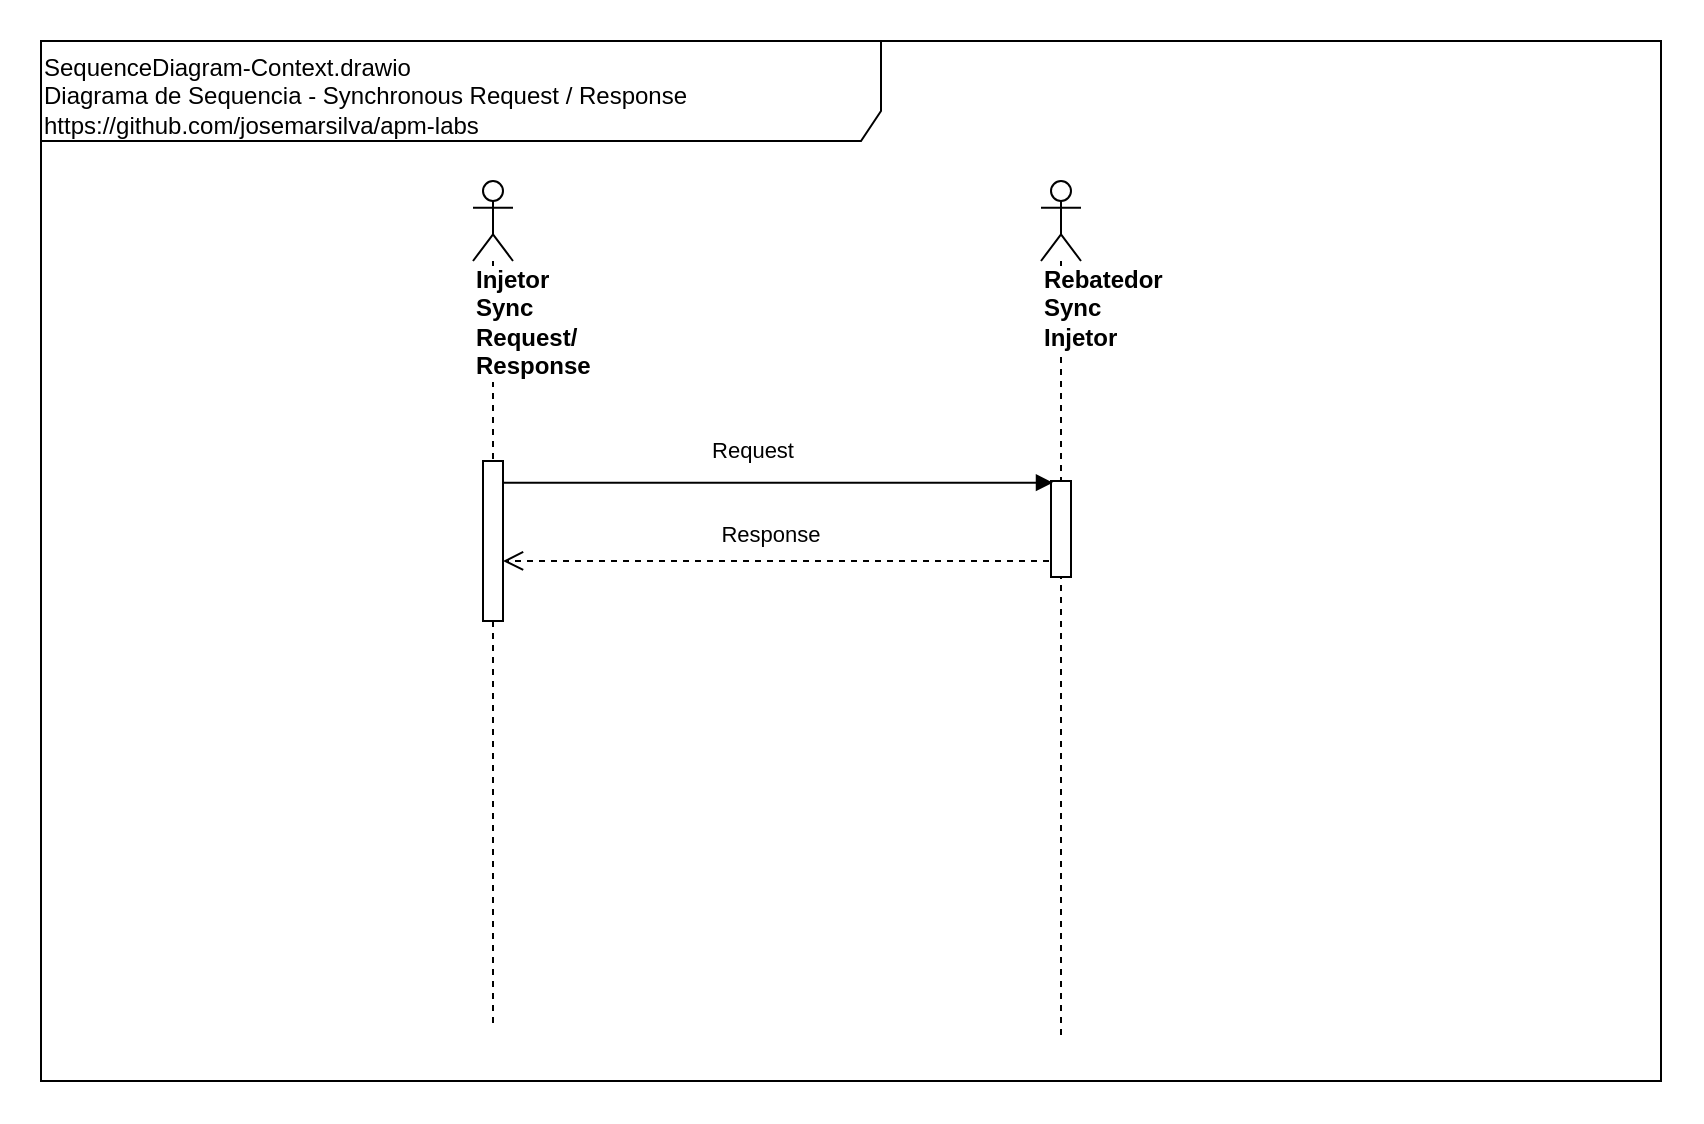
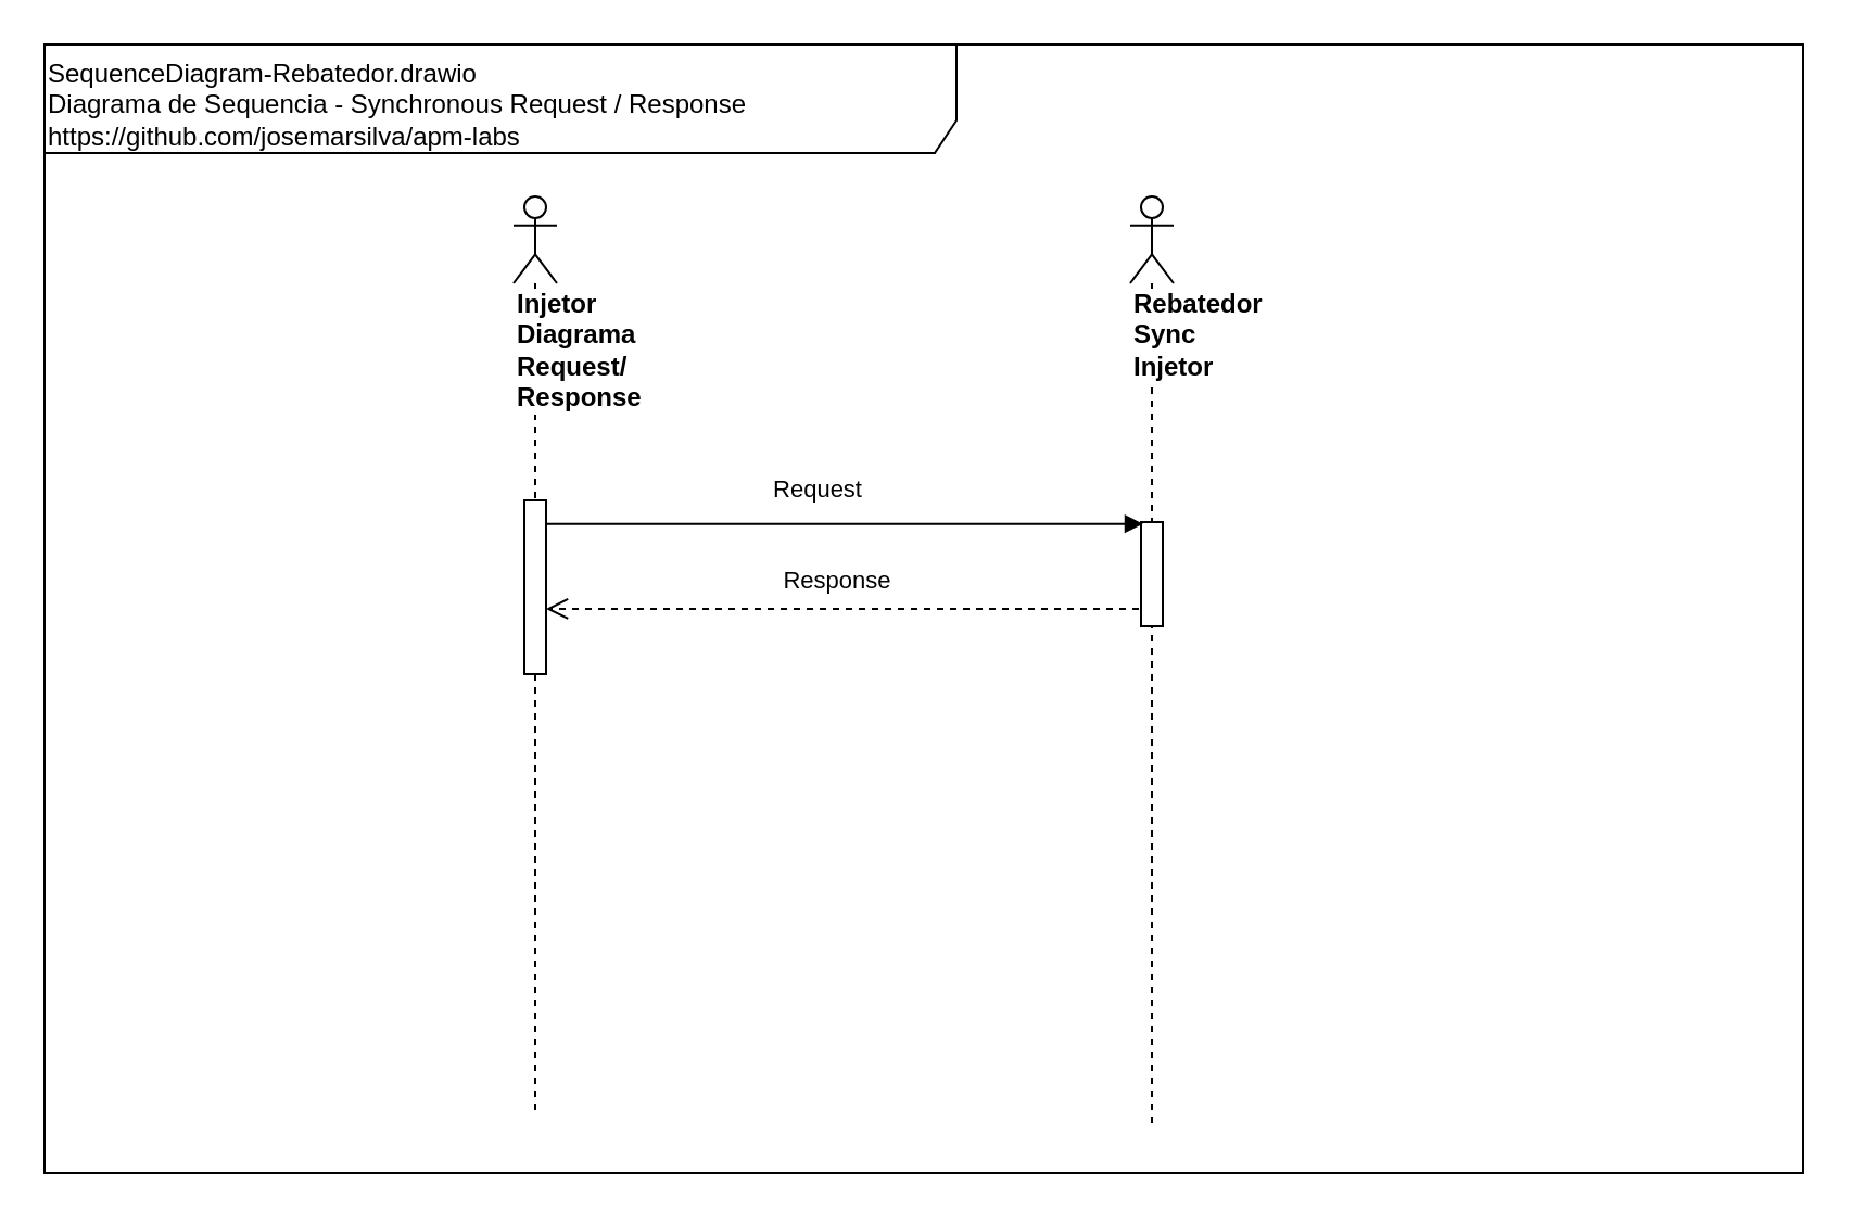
- <mxCell id="2" value="&lt;div&gt;&lt;/div&gt;SequenceDiagram-Context.drawio&lt;br&gt;Diagrama de Sequencia - Synchronous Request / Response&lt;br&gt;https://github.com/josemarsilva/apm-labs&lt;div&gt;&lt;br&gt;&lt;/div&gt;" style="shape=umlFrame;whiteSpace=wrap;html=1;width=420;height=50;verticalAlign=top;align=left;" parent="1" vertex="1"><mxGeometry x="20" y="20" width="810" height="520" as="geometry" /></mxCell>
+ <mxCell id="2" value="&lt;div&gt;&lt;/div&gt;SequenceDiagram-Rebatedor.drawio&lt;br&gt;Diagrama de Sequencia - Synchronous Request / Response&lt;br&gt;https://github.com/josemarsilva/apm-labs&lt;div&gt;&lt;br&gt;&lt;/div&gt;" style="shape=umlFrame;whiteSpace=wrap;html=1;width=420;height=50;verticalAlign=top;align=left;" parent="1" vertex="1"><mxGeometry x="20" y="20" width="810" height="520" as="geometry" /></mxCell>
- <mxCell id="3" value="&lt;span&gt;Injetor&lt;br&gt;&lt;/span&gt;&lt;span&gt;Sync Request/ Response&lt;br&gt;&lt;/span&gt;" style="shape=umlLifeline;participant=umlActor;perimeter=lifelinePerimeter;whiteSpace=wrap;html=1;container=1;collapsible=0;recursiveResize=0;verticalAlign=top;spacingTop=36;labelBackgroundColor=#ffffff;outlineConnect=0;align=left;fontStyle=1" parent="1" vertex="1"><mxGeometry x="236" y="90" width="20" height="423" as="geometry" /></mxCell>
+ <mxCell id="3" value="&lt;span&gt;Injetor&lt;br&gt;&lt;/span&gt;&lt;span&gt;Diagrama Request/ Response&lt;br&gt;&lt;/span&gt;" style="shape=umlLifeline;participant=umlActor;perimeter=lifelinePerimeter;whiteSpace=wrap;html=1;container=1;collapsible=0;recursiveResize=0;verticalAlign=top;spacingTop=36;labelBackgroundColor=#ffffff;outlineConnect=0;align=left;fontStyle=1" parent="1" vertex="1"><mxGeometry x="236" y="90" width="20" height="423" as="geometry" /></mxCell>
